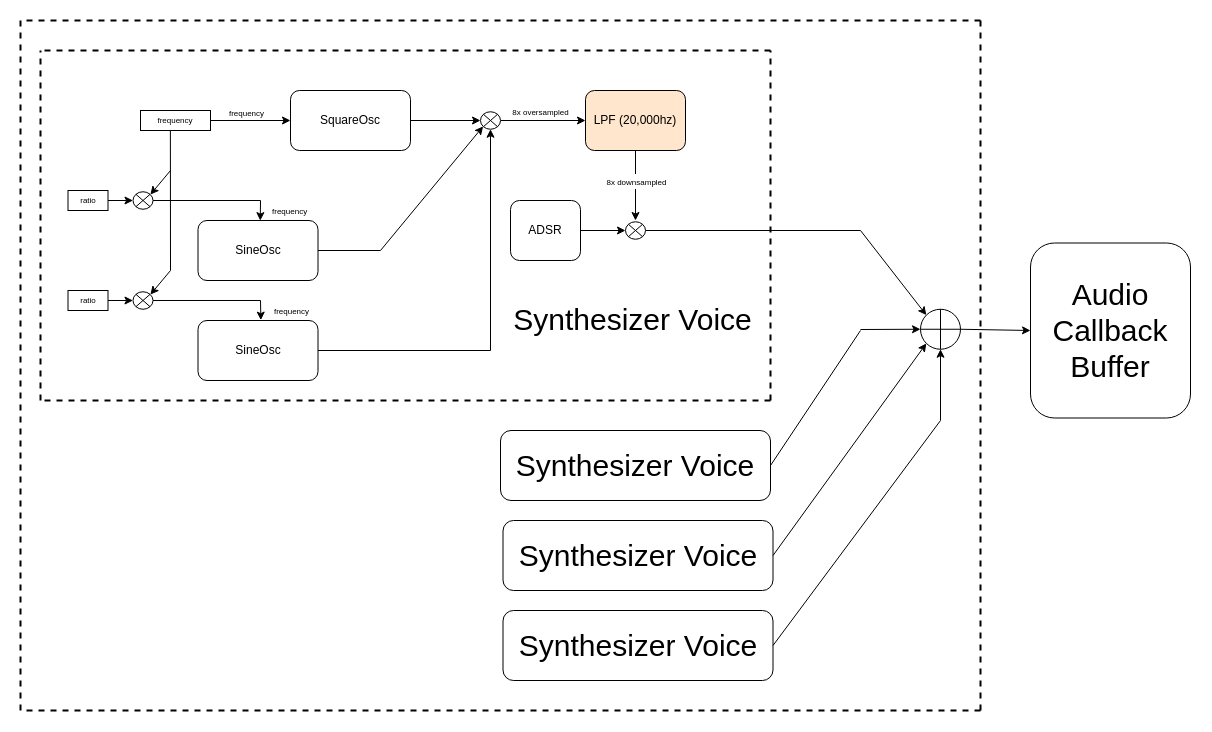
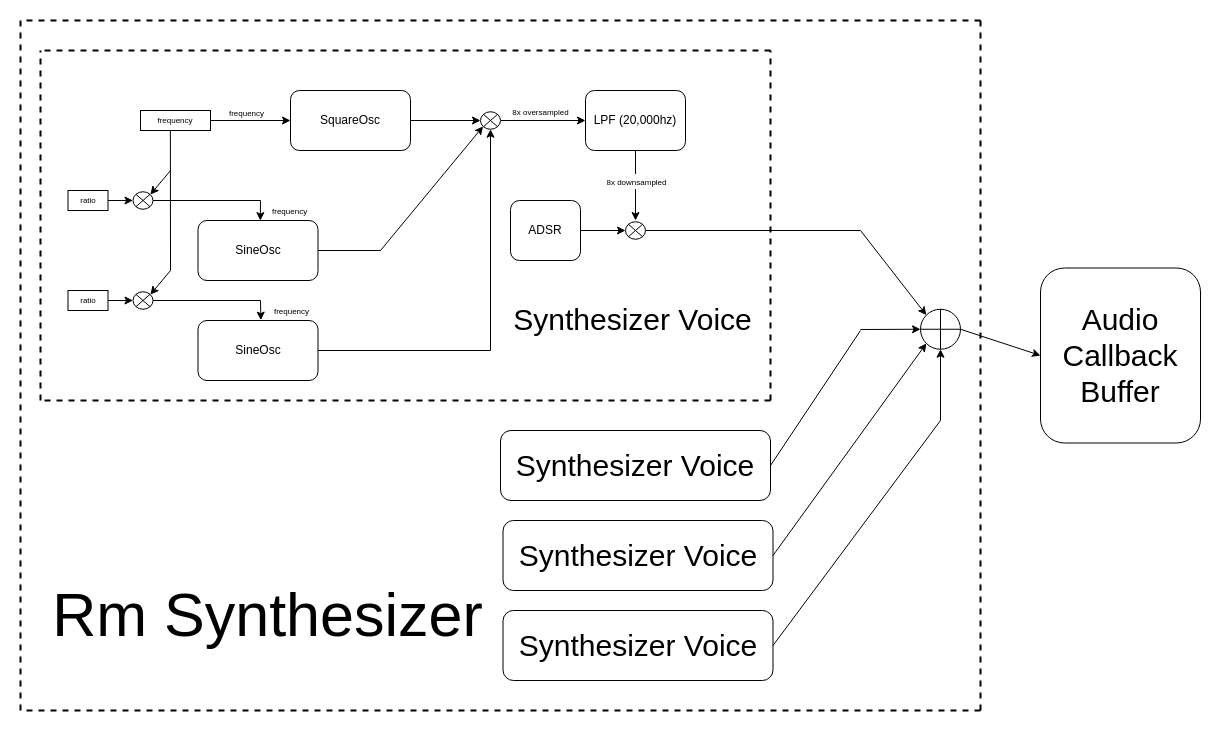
- <mxCell id="23" value="LPF (20,000hz)" style="rounded=1;whiteSpace=wrap;html=1;fontSize=12;fillColor=#ffe6cc;" parent="1" vertex="1"><mxGeometry x="585" y="90" width="100" height="60" as="geometry" /></mxCell>
+ <mxCell id="23" value="LPF (20,000hz)" style="rounded=1;whiteSpace=wrap;html=1;fontSize=12;" parent="1" vertex="1"><mxGeometry x="585" y="90" width="100" height="60" as="geometry" /></mxCell>
- <mxCell id="49" value="Audio Callback Buffer" style="rounded=1;whiteSpace=wrap;html=1;fontSize=30;align=center;" parent="1" vertex="1"><mxGeometry x="1030" y="242.5" width="160" height="175" as="geometry" /></mxCell>
+ <mxCell id="49" value="Audio Callback Buffer" style="rounded=1;whiteSpace=wrap;html=1;fontSize=30;align=center;" parent="1" vertex="1"><mxGeometry x="1040" y="267.5" width="160" height="175" as="geometry" /></mxCell>
+ <mxCell id="48" value="Rm Synthesizer" style="text;html=1;strokeColor=none;fillColor=none;align=center;verticalAlign=middle;whiteSpace=wrap;rounded=0;fontSize=61;" parent="1" vertex="1"><mxGeometry x="35" y="550" width="465" height="130" as="geometry" /></mxCell>
